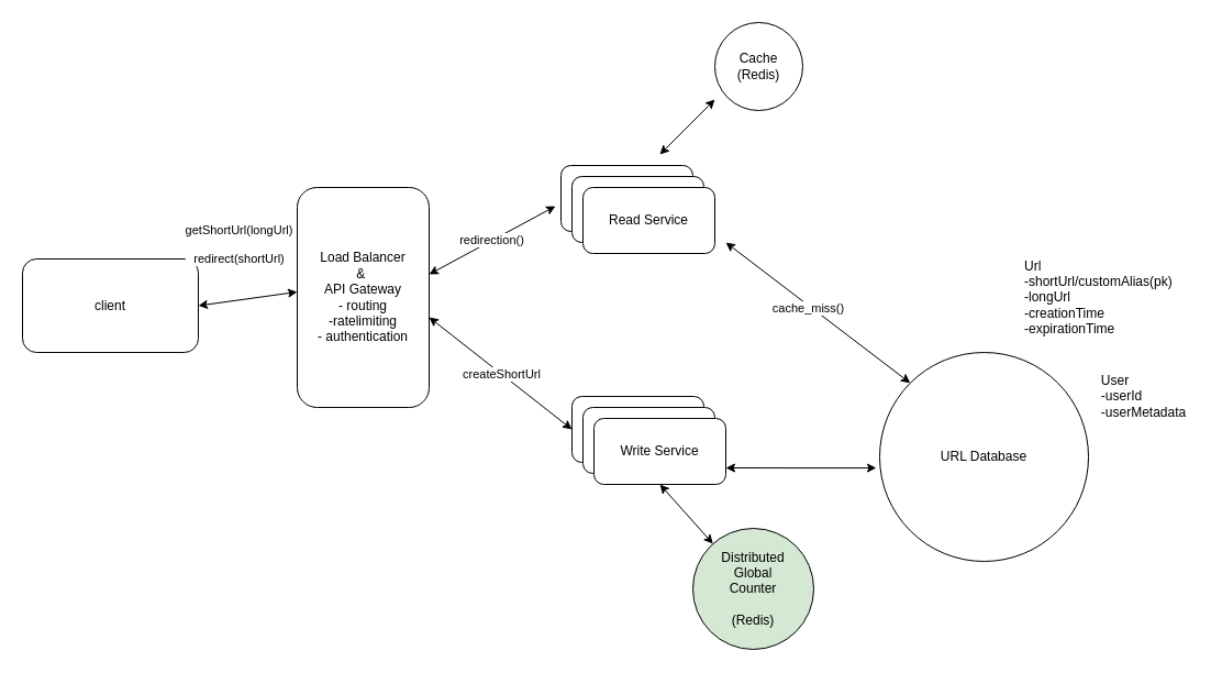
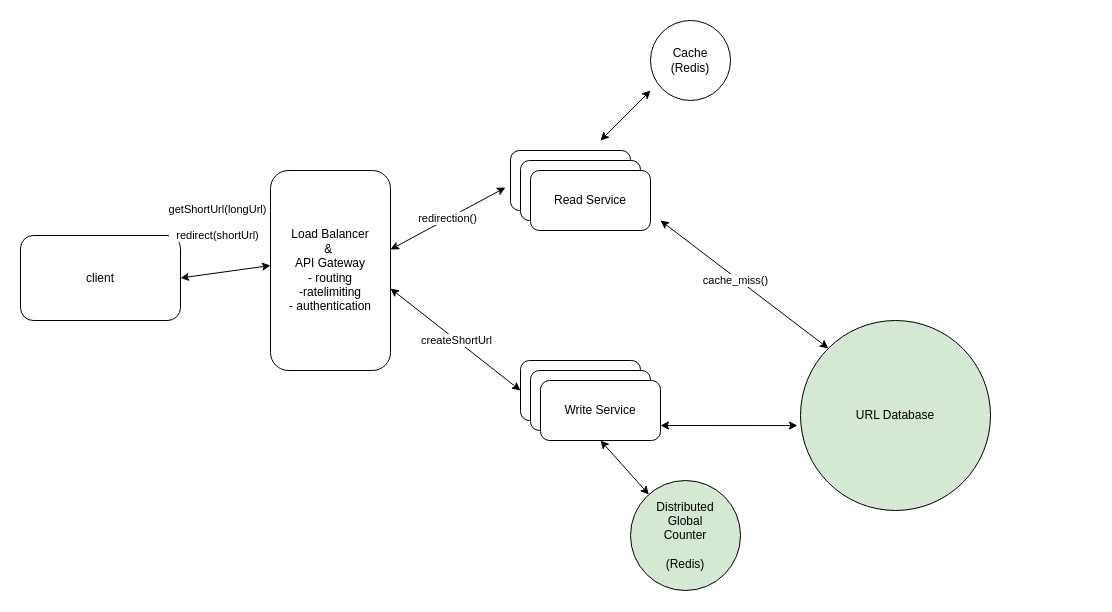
- <mxCell id="9" value="Url&lt;br&gt;-shortUrl/customAlias(pk)&lt;br&gt;-longUrl&lt;br&gt;-creationTime&lt;br&gt;-expirationTime&lt;br&gt;" style="text;html=1;align=left;verticalAlign=middle;resizable=0;points=[];autosize=1;strokeColor=none;fillColor=none;" vertex="1" parent="1"><mxGeometry x="930" y="225" width="160" height="90" as="geometry" /></mxCell>
- <mxCell id="10" value="&lt;div style=&quot;text-align: left;&quot;&gt;&lt;span style=&quot;background-color: initial;&quot;&gt;User&lt;/span&gt;&lt;/div&gt;&lt;div style=&quot;text-align: left;&quot;&gt;&lt;span style=&quot;background-color: initial;&quot;&gt;-userId&lt;/span&gt;&lt;/div&gt;&lt;div style=&quot;text-align: left;&quot;&gt;&lt;span style=&quot;background-color: initial;&quot;&gt;-userMetadata&lt;/span&gt;&lt;/div&gt;" style="text;html=1;align=center;verticalAlign=middle;resizable=0;points=[];autosize=1;strokeColor=none;fillColor=none;" vertex="1" parent="1"><mxGeometry x="990" y="330" width="100" height="60" as="geometry" /></mxCell>
- <mxCell id="5" value="URL Database" style="ellipse;whiteSpace=wrap;html=1;aspect=fixed;" vertex="1" parent="1"><mxGeometry x="800" y="320" width="190" height="190" as="geometry" /></mxCell>
+ <mxCell id="5" value="URL Database" style="ellipse;whiteSpace=wrap;html=1;aspect=fixed;fillColor=#d5e8d4;" vertex="1" parent="1"><mxGeometry x="800" y="320" width="190" height="190" as="geometry" /></mxCell>
